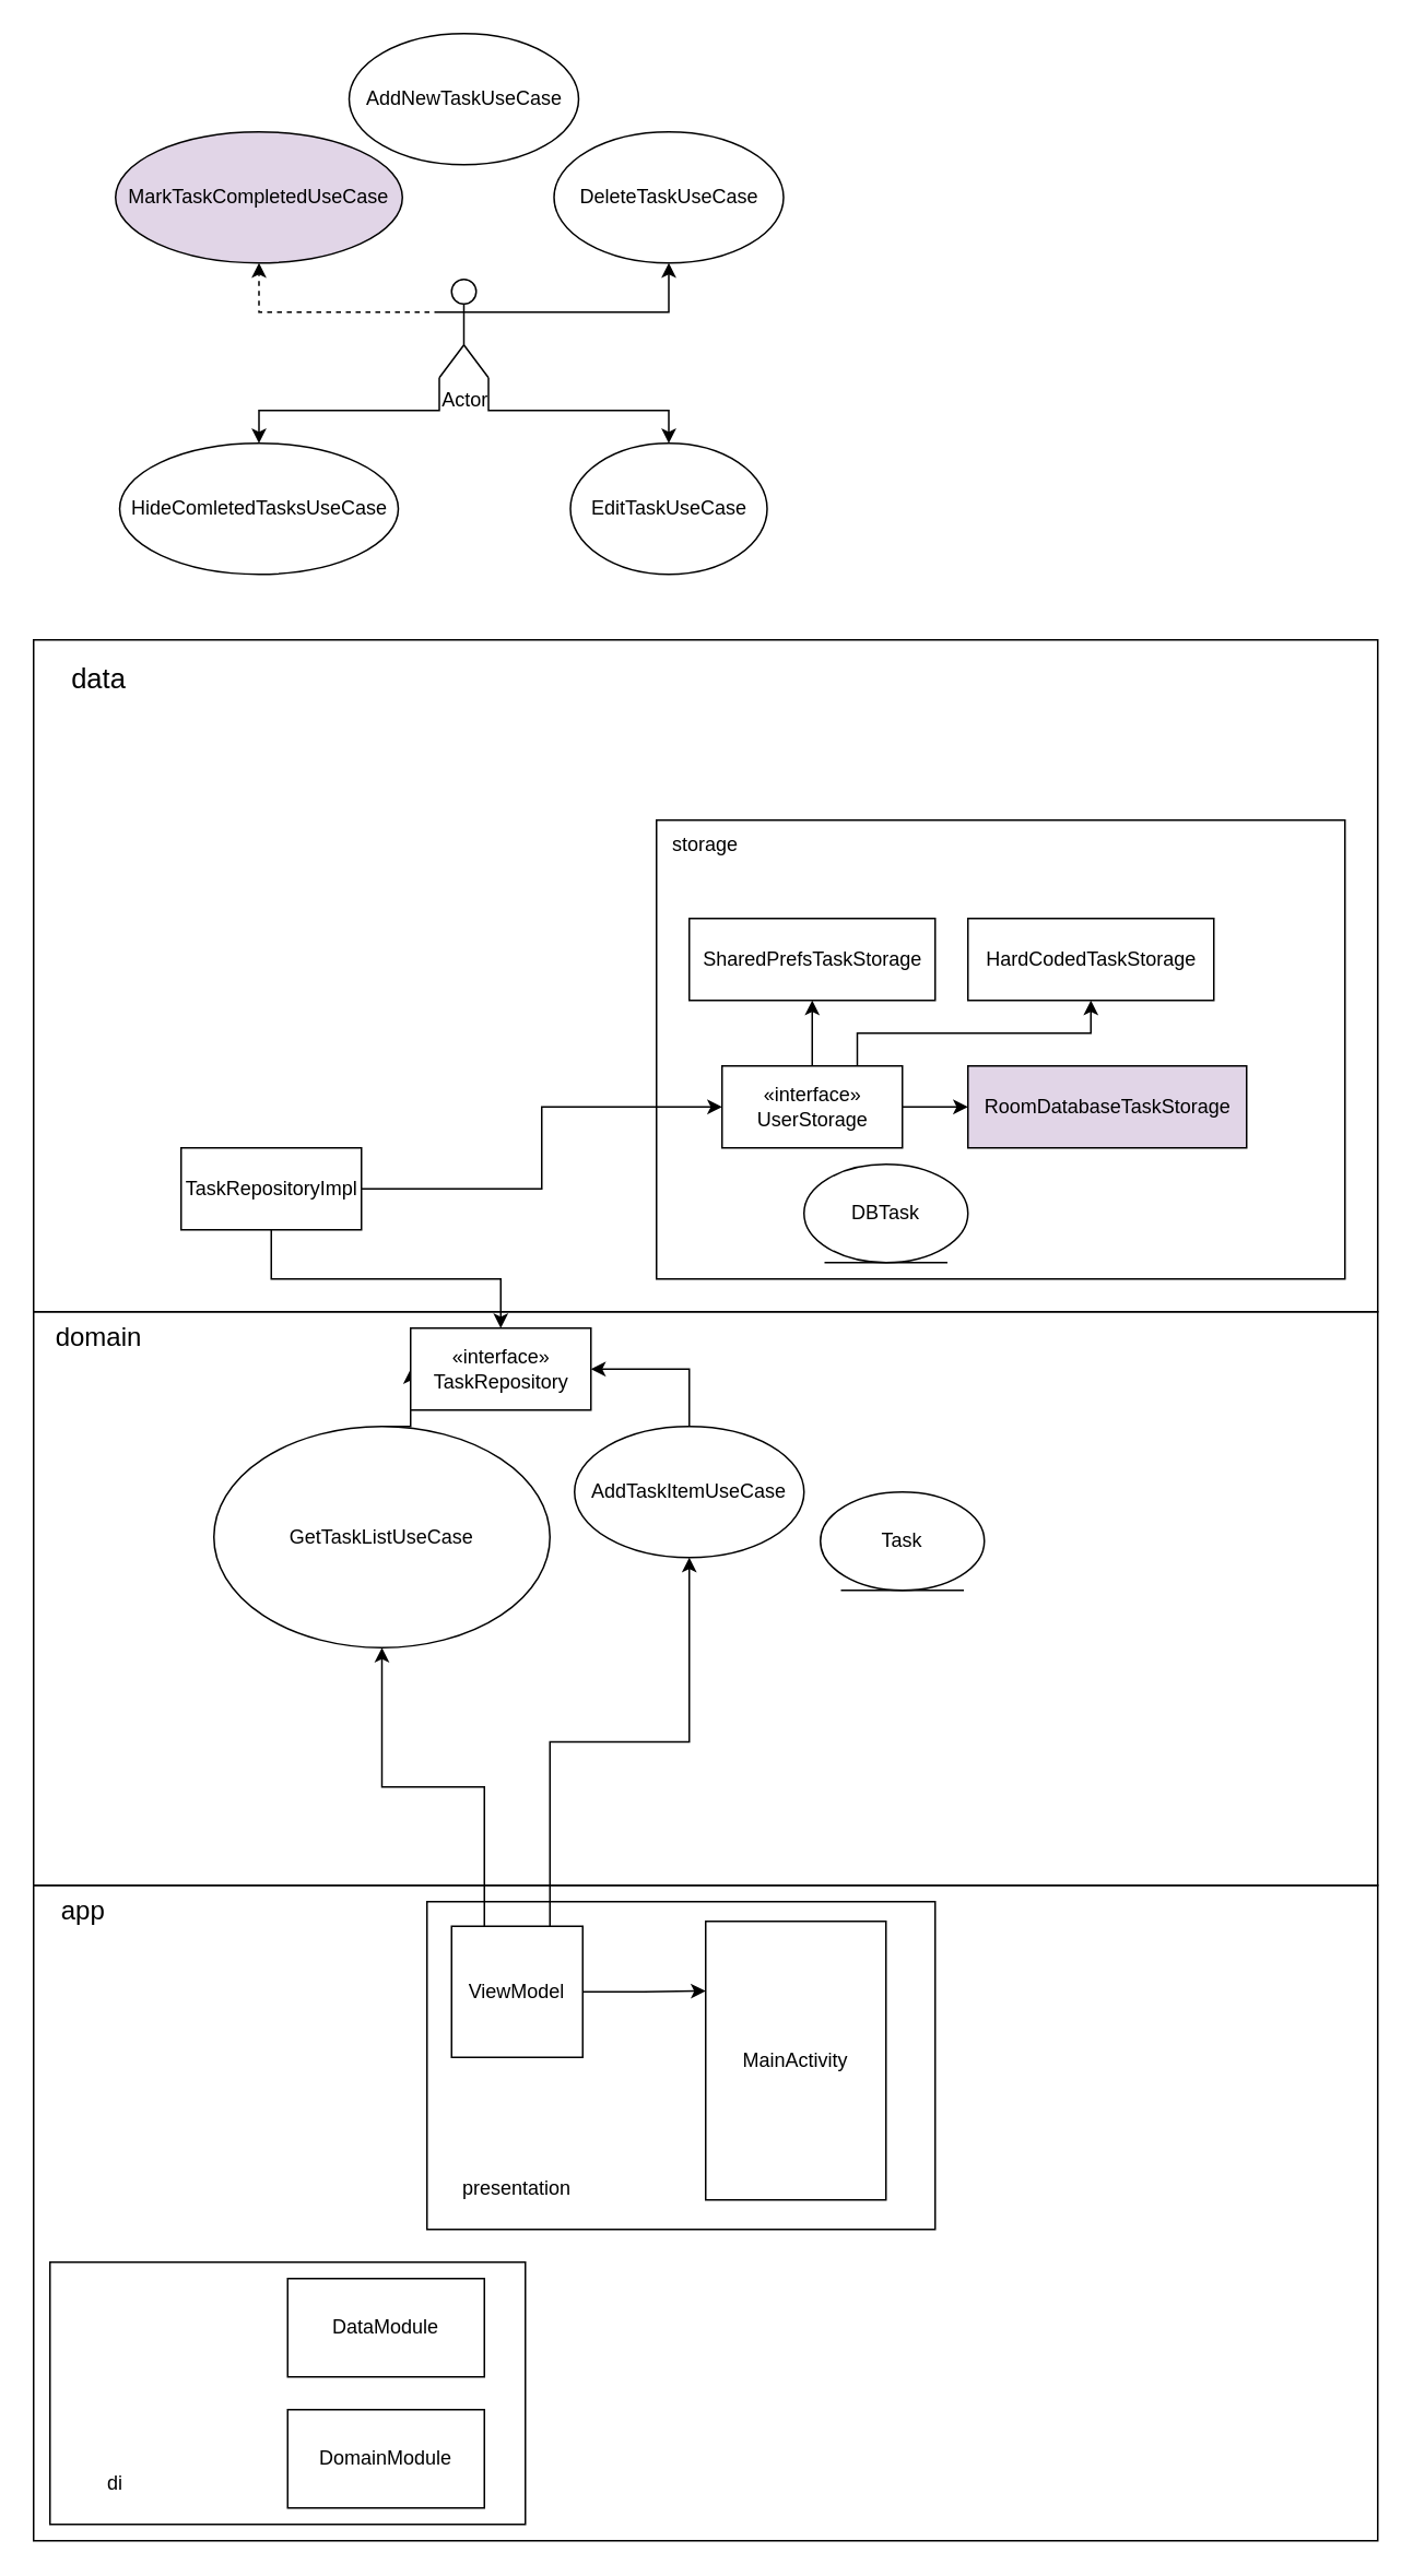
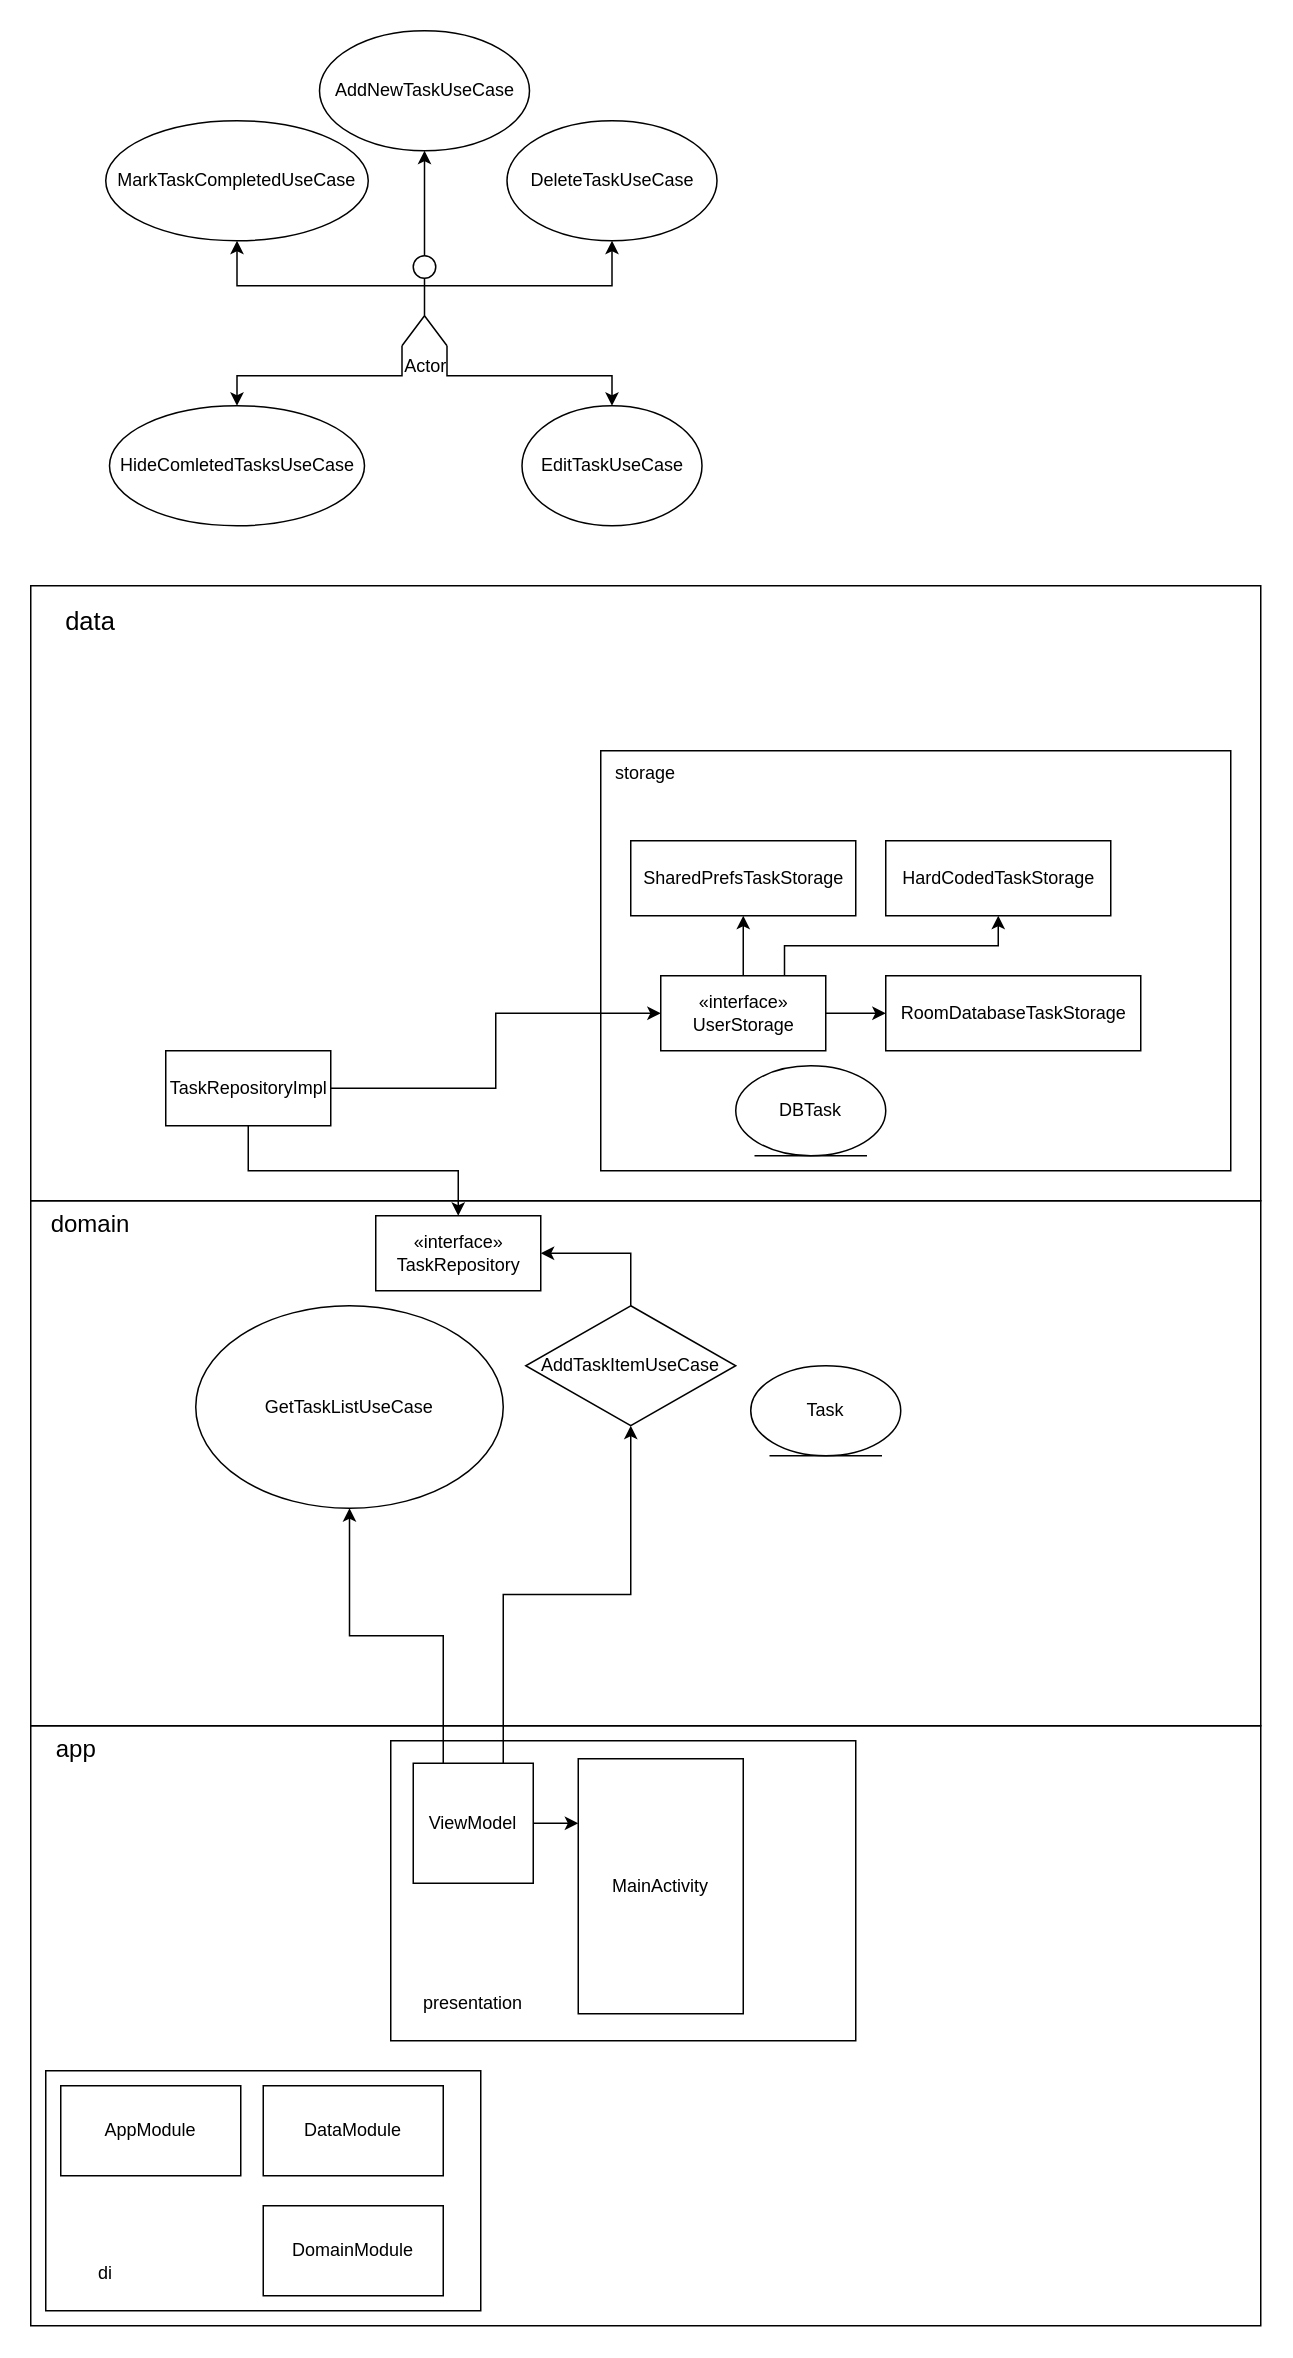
- <mxCell id="47" value="MarkTaskCompletedUseCase" style="ellipse;whiteSpace=wrap;html=1;fillColor=#e1d5e7;" parent="1" vertex="1"><mxGeometry x="70" y="80" width="175" height="80" as="geometry" /></mxCell>
+ <mxCell id="47" value="MarkTaskCompletedUseCase" style="ellipse;whiteSpace=wrap;html=1;" parent="1" vertex="1"><mxGeometry x="70" y="80" width="175" height="80" as="geometry" /></mxCell>
+ <mxCell id="4" style="edgeStyle=orthogonalEdgeStyle;rounded=0;orthogonalLoop=1;jettySize=auto;html=1;exitX=0.5;exitY=0;exitDx=0;exitDy=0;exitPerimeter=0;entryX=0.5;entryY=1;entryDx=0;entryDy=0;" parent="1" source="9" target="10" edge="1"><mxGeometry relative="1" as="geometry" /></mxCell>
- <mxCell id="8" style="edgeStyle=orthogonalEdgeStyle;rounded=0;orthogonalLoop=1;jettySize=auto;html=1;exitX=0;exitY=0.333;exitDx=0;exitDy=0;exitPerimeter=0;entryX=0.5;entryY=1;entryDx=0;entryDy=0;dashed=1;" parent="1" source="9" target="47" edge="1"><mxGeometry relative="1" as="geometry" /></mxCell>
+ <mxCell id="8" style="edgeStyle=orthogonalEdgeStyle;rounded=0;orthogonalLoop=1;jettySize=auto;html=1;exitX=0;exitY=0.333;exitDx=0;exitDy=0;exitPerimeter=0;entryX=0.5;entryY=1;entryDx=0;entryDy=0;" parent="1" source="9" target="47" edge="1"><mxGeometry relative="1" as="geometry" /></mxCell>
- <mxCell id="49" value="RoomDatabaseTaskStorage" style="html=1;fillColor=#e1d5e7;" parent="1" vertex="1"><mxGeometry x="590" y="650" width="170" height="50" as="geometry" /></mxCell>
+ <mxCell id="49" value="RoomDatabaseTaskStorage" style="html=1;" parent="1" vertex="1"><mxGeometry x="590" y="650" width="170" height="50" as="geometry" /></mxCell>
- <mxCell id="13" style="edgeStyle=orthogonalEdgeStyle;rounded=0;orthogonalLoop=1;jettySize=auto;html=1;exitX=0.5;exitY=0;exitDx=0;exitDy=0;entryX=0;entryY=0.5;entryDx=0;entryDy=0;" parent="1" source="14" target="25" edge="1"><mxGeometry relative="1" as="geometry" /></mxCell>
- <mxCell id="16" value="AddTaskItemUseCase" style="ellipse;whiteSpace=wrap;html=1;" parent="1" vertex="1"><mxGeometry x="350" y="870" width="140" height="80" as="geometry" /></mxCell>
+ <mxCell id="16" value="AddTaskItemUseCase" style="rhombus;whiteSpace=wrap;html=1;" parent="1" vertex="1"><mxGeometry x="350" y="870" width="140" height="80" as="geometry" /></mxCell>
- <mxCell id="21" value="MainActivity" style="rounded=0;whiteSpace=wrap;html=1;" parent="1" vertex="1"><mxGeometry x="430" y="1172" width="110" height="170" as="geometry" /></mxCell>
+ <mxCell id="21" value="MainActivity" style="rounded=0;whiteSpace=wrap;html=1;" parent="1" vertex="1"><mxGeometry x="385" y="1172" width="110" height="170" as="geometry" /></mxCell>
+ <mxCell id="41" value="AppModule" style="rounded=0;whiteSpace=wrap;html=1;" parent="1" vertex="1"><mxGeometry x="40" y="1390" width="120" height="60" as="geometry" /></mxCell>
